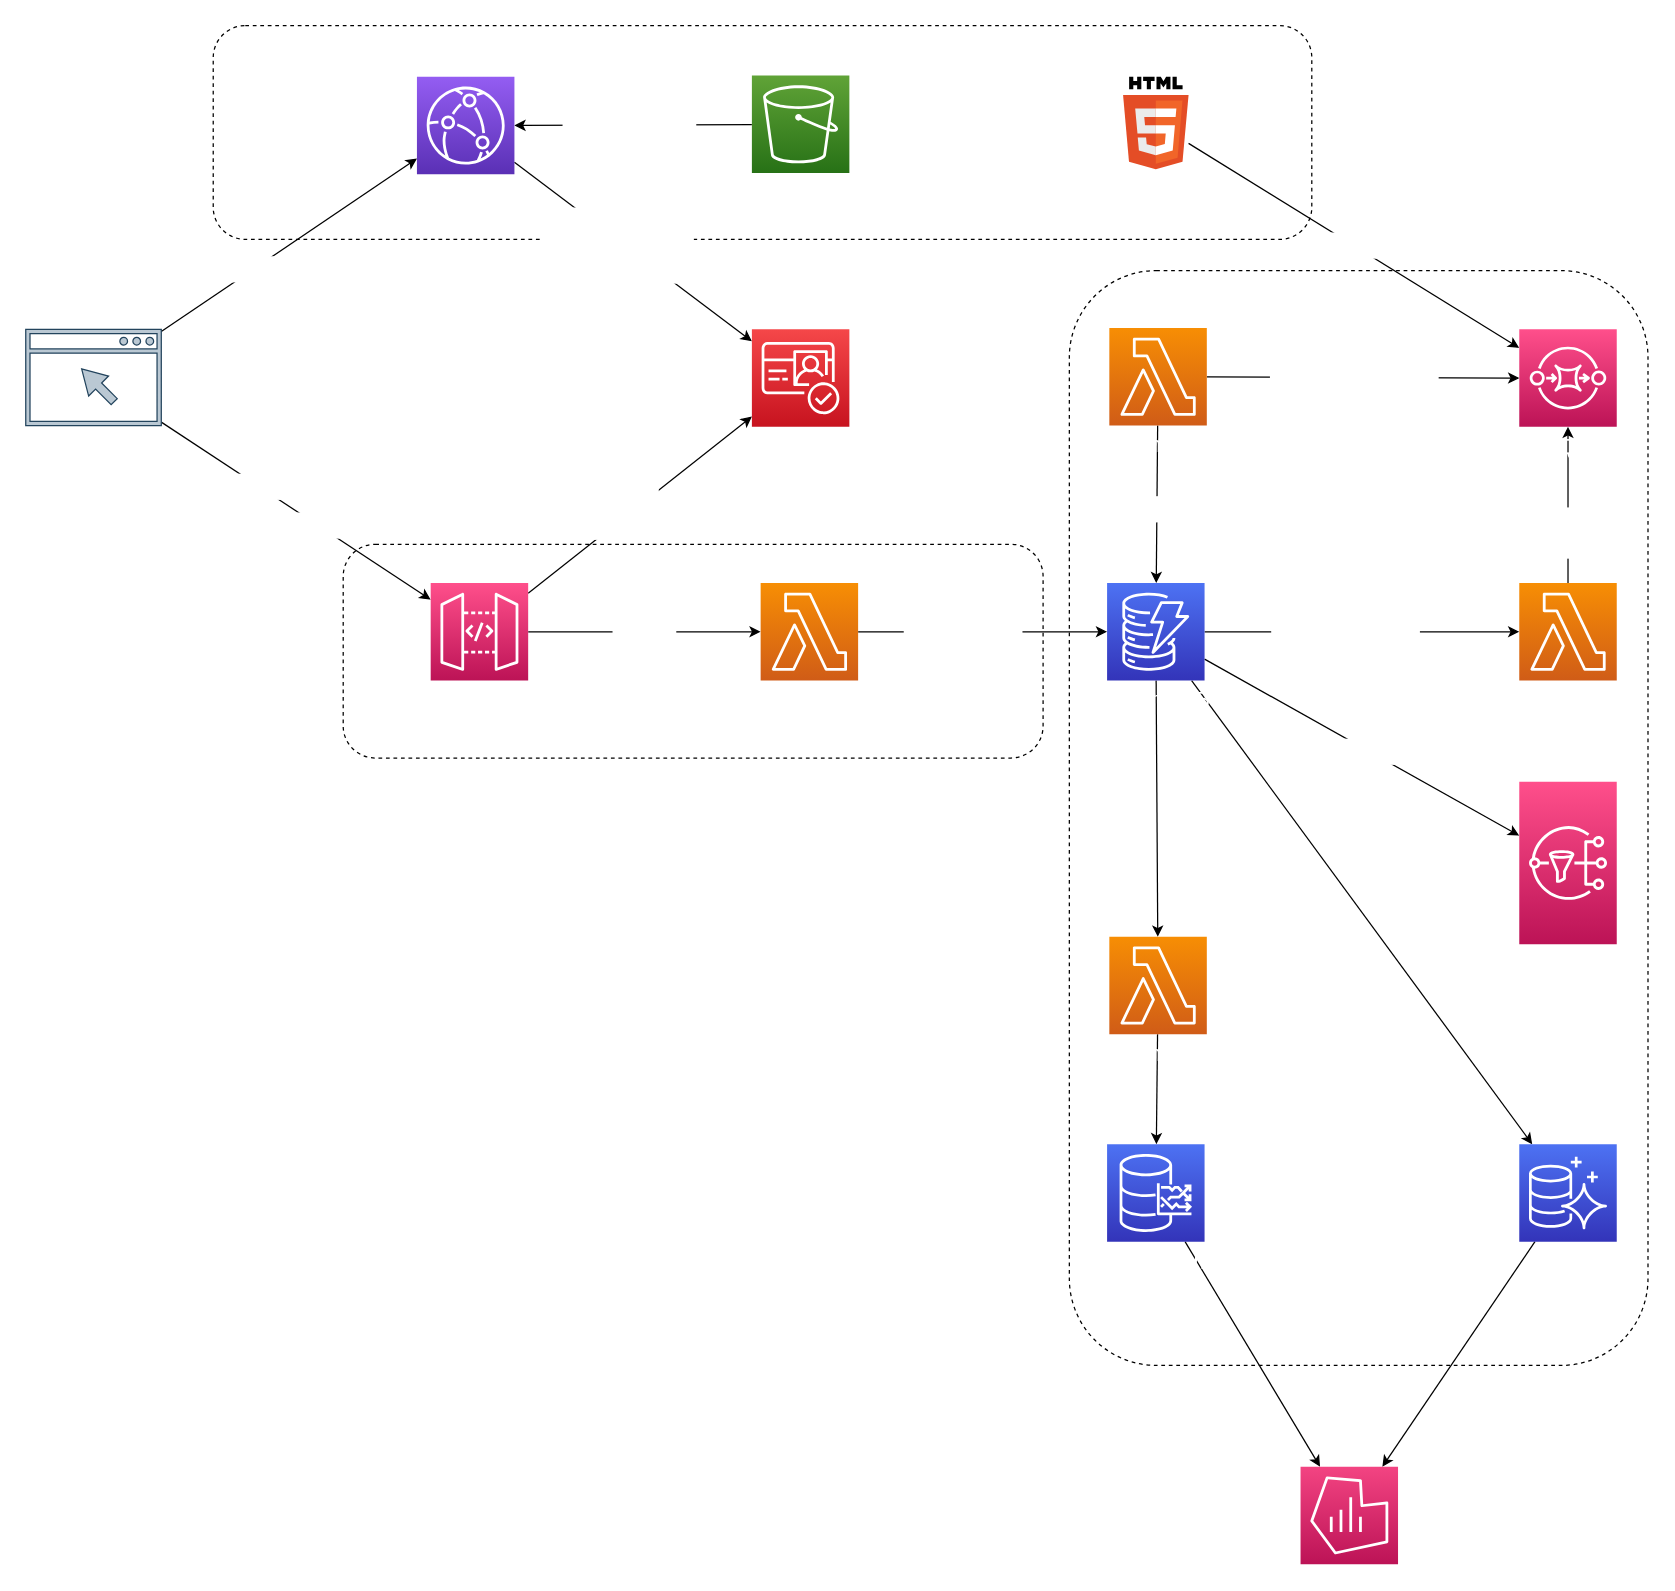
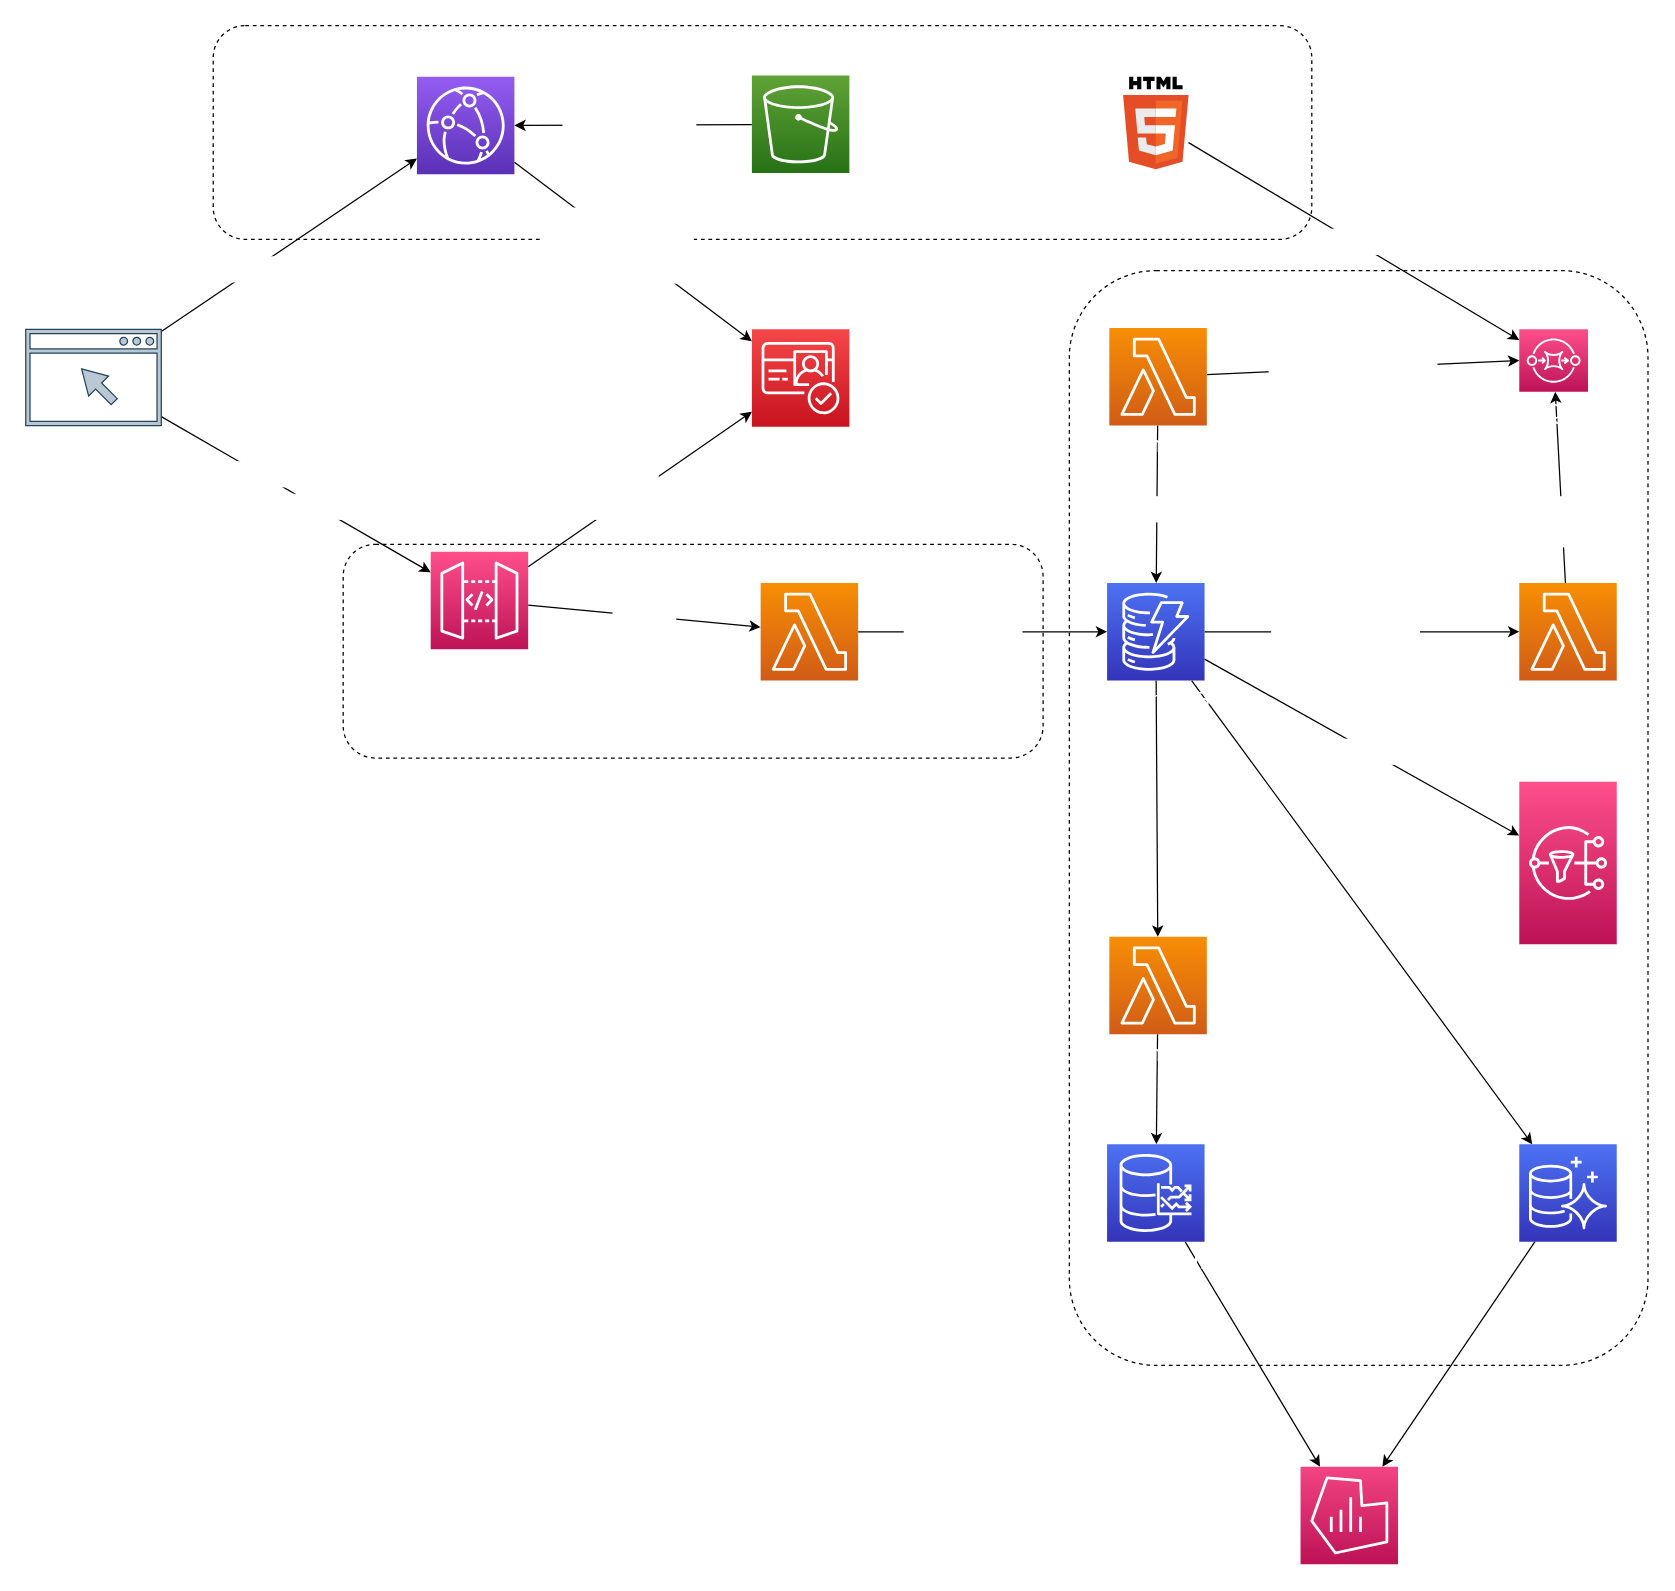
- <mxCell id="36" value="SQS" style="sketch=0;points=[[0,0,0],[0.25,0,0],[0.5,0,0],[0.75,0,0],[1,0,0],[0,1,0],[0.25,1,0],[0.5,1,0],[0.75,1,0],[1,1,0],[0,0.25,0],[0,0.5,0],[0,0.75,0],[1,0.25,0],[1,0.5,0],[1,0.75,0]];outlineConnect=0;fontColor=#FFFFFF;gradientColor=#FF4F8B;gradientDirection=north;fillColor=#BC1356;strokeColor=#ffffff;dashed=0;verticalLabelPosition=bottom;verticalAlign=top;align=center;html=1;fontSize=17;fontStyle=0;aspect=fixed;shape=mxgraph.aws4.resourceIcon;resIcon=mxgraph.aws4.sqs;" parent="1" vertex="1"><mxGeometry x="1215" y="263" width="78" height="78" as="geometry" /></mxCell>
+ <mxCell id="36" value="SQS" style="sketch=0;points=[[0,0,0],[0.25,0,0],[0.5,0,0],[0.75,0,0],[1,0,0],[0,1,0],[0.25,1,0],[0.5,1,0],[0.75,1,0],[1,1,0],[0,0.25,0],[0,0.5,0],[0,0.75,0],[1,0.25,0],[1,0.5,0],[1,0.75,0]];outlineConnect=0;fontColor=#FFFFFF;gradientColor=#FF4F8B;gradientDirection=north;fillColor=#BC1356;strokeColor=#ffffff;dashed=0;verticalLabelPosition=bottom;verticalAlign=top;align=center;html=1;fontSize=17;fontStyle=0;aspect=fixed;shape=mxgraph.aws4.resourceIcon;resIcon=mxgraph.aws4.sqs;" parent="1" vertex="1"><mxGeometry x="1215" y="263" width="55" height="50" as="geometry" /></mxCell>
- <mxCell id="23" value="API Gateway" style="sketch=0;points=[[0,0,0],[0.25,0,0],[0.5,0,0],[0.75,0,0],[1,0,0],[0,1,0],[0.25,1,0],[0.5,1,0],[0.75,1,0],[1,1,0],[0,0.25,0],[0,0.5,0],[0,0.75,0],[1,0.25,0],[1,0.5,0],[1,0.75,0]];outlineConnect=0;fontColor=#FFFFFF;gradientColor=#FF4F8B;gradientDirection=north;fillColor=#BC1356;strokeColor=#ffffff;dashed=0;verticalLabelPosition=bottom;verticalAlign=top;align=center;html=1;fontSize=17;fontStyle=0;aspect=fixed;shape=mxgraph.aws4.resourceIcon;resIcon=mxgraph.aws4.api_gateway;" parent="1" vertex="1"><mxGeometry x="344" y="466" width="78" height="78" as="geometry" /></mxCell>
+ <mxCell id="23" value="API Gateway" style="sketch=0;points=[[0,0,0],[0.25,0,0],[0.5,0,0],[0.75,0,0],[1,0,0],[0,1,0],[0.25,1,0],[0.5,1,0],[0.75,1,0],[1,1,0],[0,0.25,0],[0,0.5,0],[0,0.75,0],[1,0.25,0],[1,0.5,0],[1,0.75,0]];outlineConnect=0;fontColor=#FFFFFF;gradientColor=#FF4F8B;gradientDirection=north;fillColor=#BC1356;strokeColor=#ffffff;dashed=0;verticalLabelPosition=bottom;verticalAlign=top;align=center;html=1;fontSize=17;fontStyle=0;aspect=fixed;shape=mxgraph.aws4.resourceIcon;resIcon=mxgraph.aws4.api_gateway;" parent="1" vertex="1"><mxGeometry x="344" y="441" width="78" height="78" as="geometry" /></mxCell>
